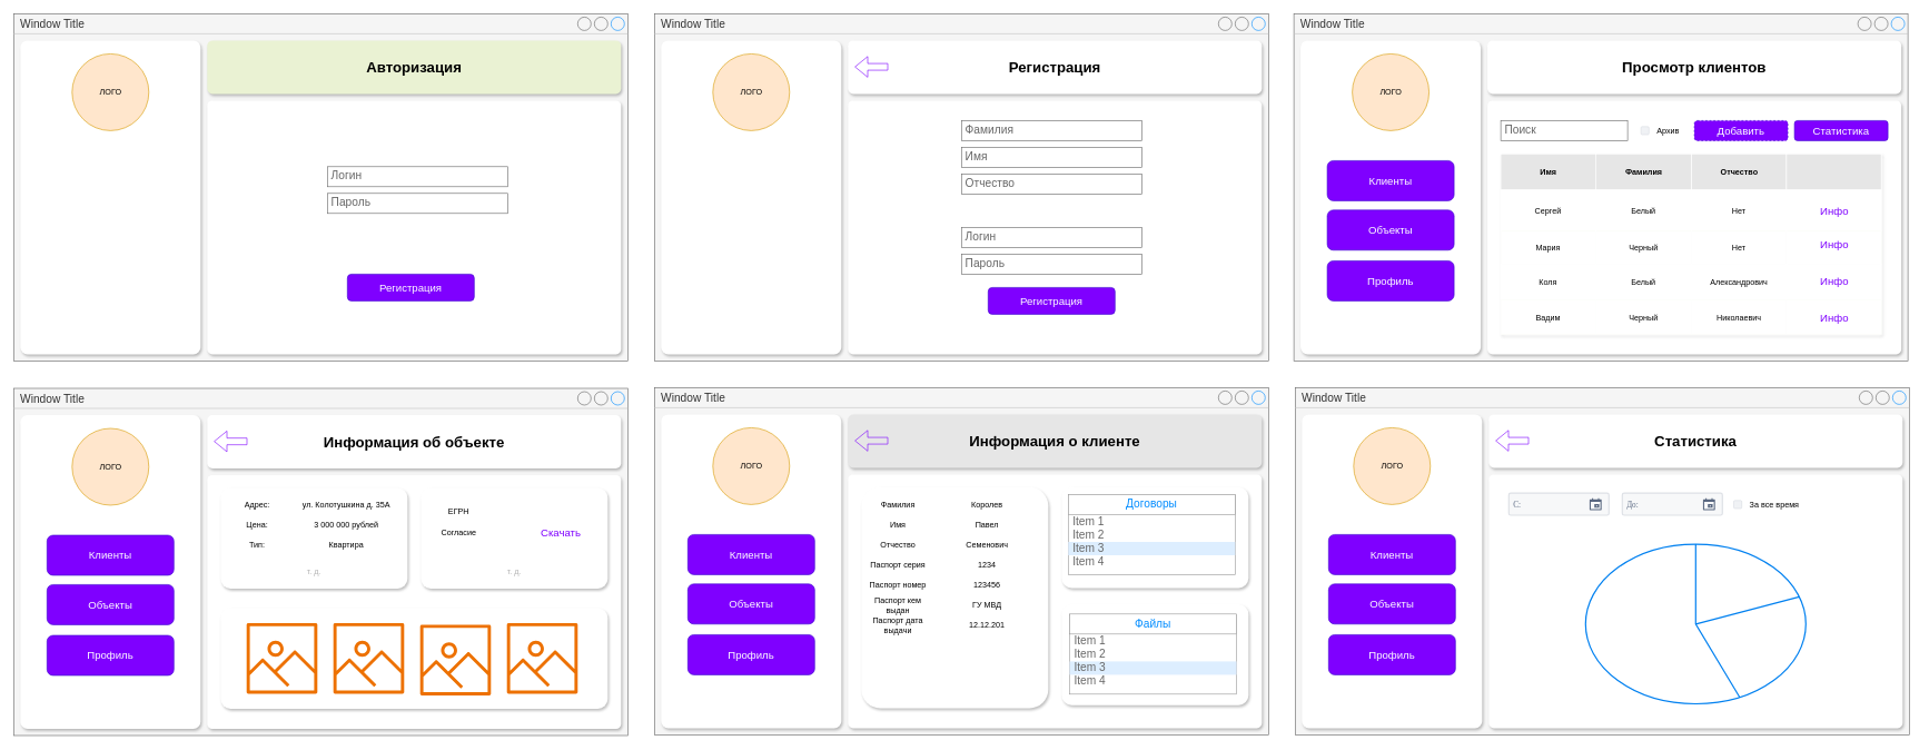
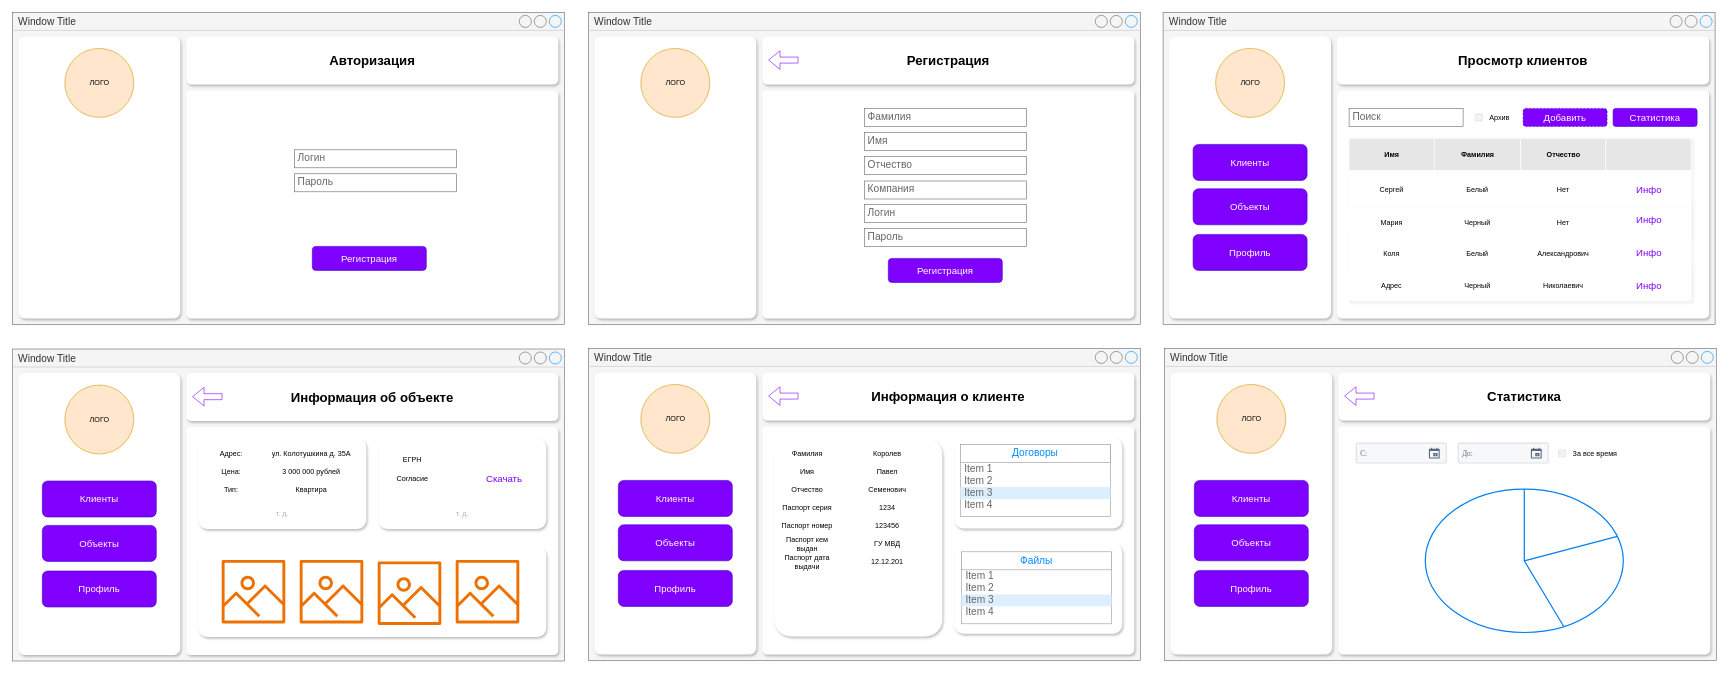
- <mxCell id="5" value="&lt;h1&gt;&lt;font style=&quot;font-size: 22px;&quot;&gt;Авторизация&lt;/font&gt;&lt;/h1&gt;" style="rounded=1;whiteSpace=wrap;html=1;rotation=0;arcSize=10;strokeColor=none;shadow=1;container=0;fillColor=#eaf2d3;" vertex="1" parent="2"><mxGeometry x="290" y="40" width="620" height="80" as="geometry" /></mxCell>
+ <mxCell id="5" value="&lt;h1&gt;&lt;font style=&quot;font-size: 22px;&quot;&gt;Авторизация&lt;/font&gt;&lt;/h1&gt;" style="rounded=1;whiteSpace=wrap;html=1;rotation=0;arcSize=10;strokeColor=none;shadow=1;container=0;" vertex="1" parent="2"><mxGeometry x="290" y="40" width="620" height="80" as="geometry" /></mxCell>
+ <mxCell id="23" value="Компания" style="strokeWidth=1;shadow=0;dashed=0;align=center;html=1;shape=mxgraph.mockup.text.textBox;fontColor=#666666;align=left;fontSize=17;spacingLeft=4;spacingTop=-3;whiteSpace=wrap;strokeColor=#666666;mainText=" vertex="1" parent="11"><mxGeometry x="460" y="281" width="270" height="30" as="geometry" /></mxCell>
- <mxCell id="57" value="Вадим" style="connectable=0;recursiveResize=0;whiteSpace=wrap;html=1;rounded=0;strokeColor=inherit;" vertex="1" parent="56"><mxGeometry width="142" height="51" as="geometry"><mxRectangle width="142" height="51" as="alternateBounds" /></mxGeometry></mxCell>
+ <mxCell id="57" value="Адрес" style="connectable=0;recursiveResize=0;whiteSpace=wrap;html=1;rounded=0;strokeColor=inherit;" vertex="1" parent="56"><mxGeometry width="142" height="51" as="geometry"><mxRectangle width="142" height="51" as="alternateBounds" /></mxGeometry></mxCell>
- <mxCell id="107" value="&lt;h1&gt;&lt;font style=&quot;font-size: 22px;&quot;&gt;Информация о клиенте&lt;/font&gt;&lt;/h1&gt;" style="rounded=1;whiteSpace=wrap;html=1;rotation=0;arcSize=10;strokeColor=none;shadow=1;container=0;fillColor=#e6e6e6;" vertex="1" parent="99"><mxGeometry x="290" y="40" width="620" height="80" as="geometry" /></mxCell>
+ <mxCell id="107" value="&lt;h1&gt;&lt;font style=&quot;font-size: 22px;&quot;&gt;Информация о клиенте&lt;/font&gt;&lt;/h1&gt;" style="rounded=1;whiteSpace=wrap;html=1;rotation=0;arcSize=10;strokeColor=none;shadow=1;container=0;" vertex="1" parent="99"><mxGeometry x="290" y="40" width="620" height="80" as="geometry" /></mxCell>
